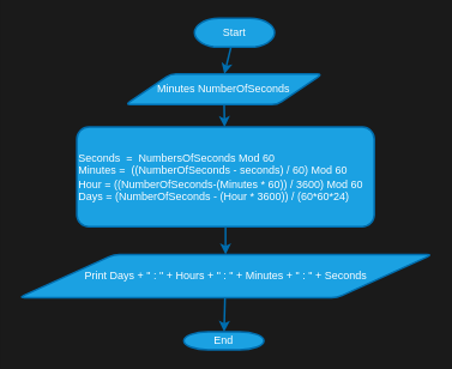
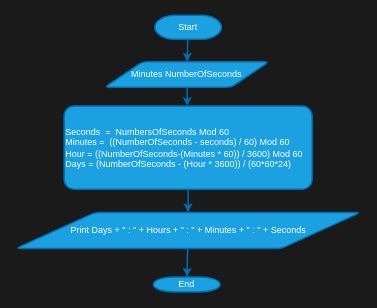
- <mxCell id="3" value="Start" style="strokeWidth=2;html=1;shape=mxgraph.flowchart.terminator;whiteSpace=wrap;fillColor=#1ba1e2;fontColor=#ffffff;strokeColor=#006EAF;" parent="1" vertex="1"><mxGeometry x="216" y="20" width="89" height="32" as="geometry" /></mxCell>
+ <mxCell id="3" value="Start" style="strokeWidth=2;html=1;shape=mxgraph.flowchart.terminator;whiteSpace=wrap;fillColor=#1ba1e2;fontColor=#ffffff;strokeColor=#006EAF;" parent="1" vertex="1"><mxGeometry x="206" y="20" width="89" height="32" as="geometry" /></mxCell>
